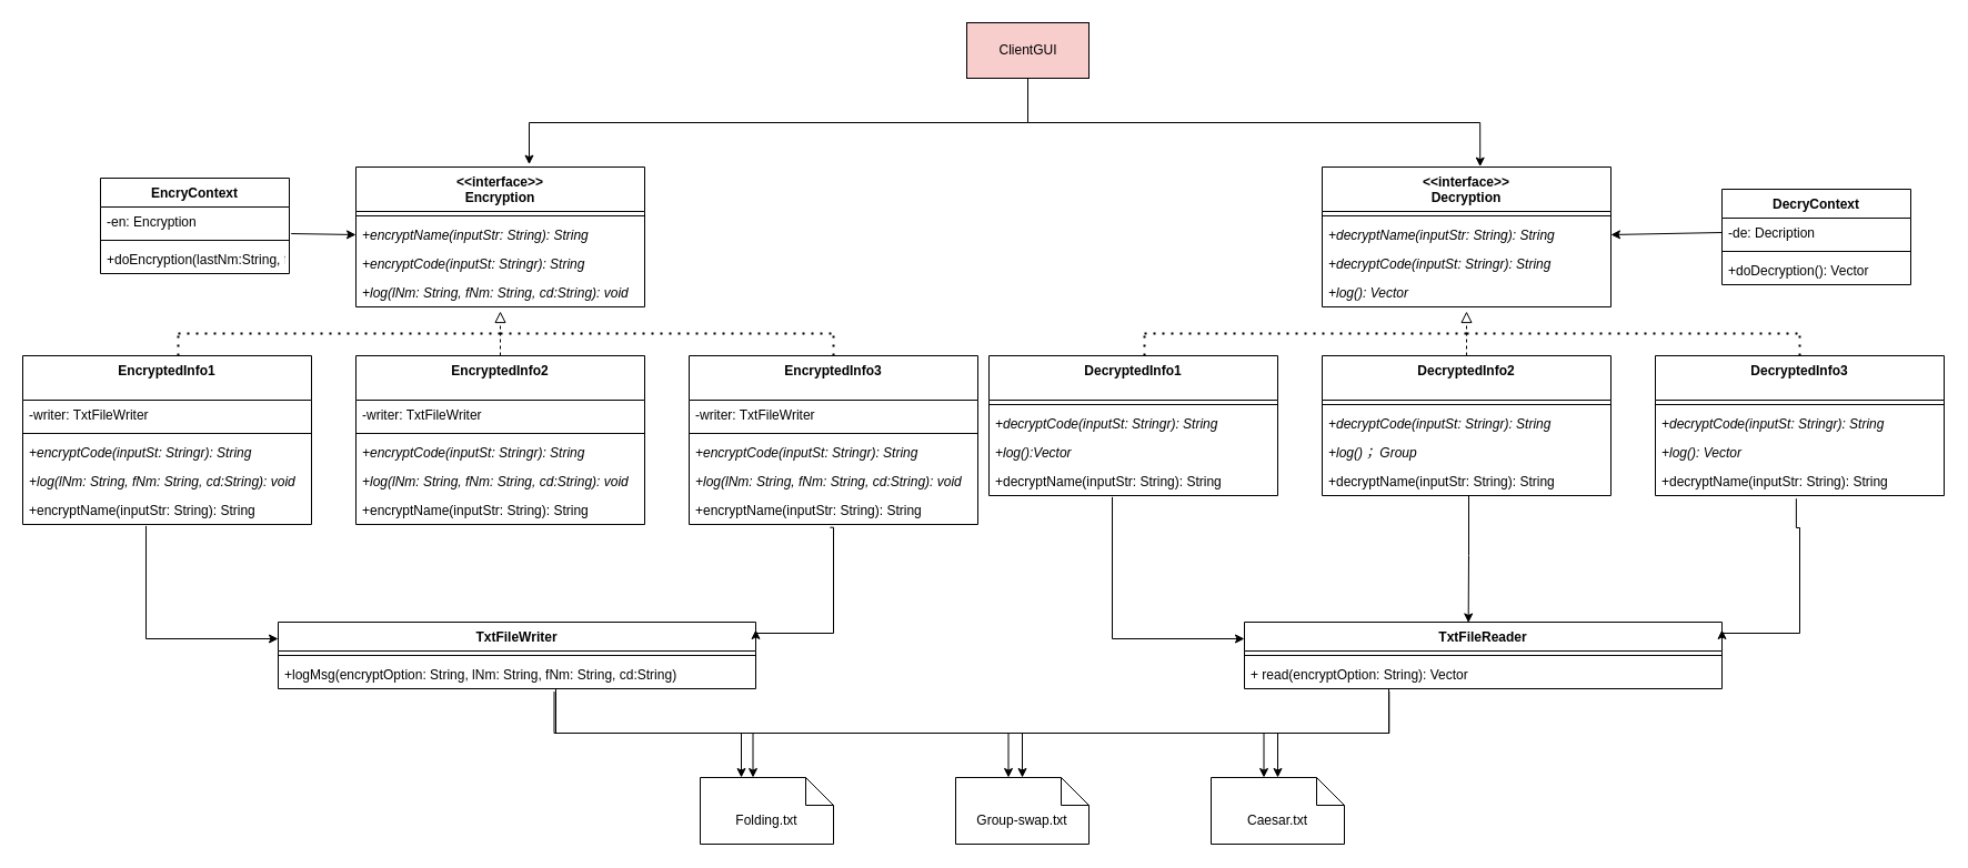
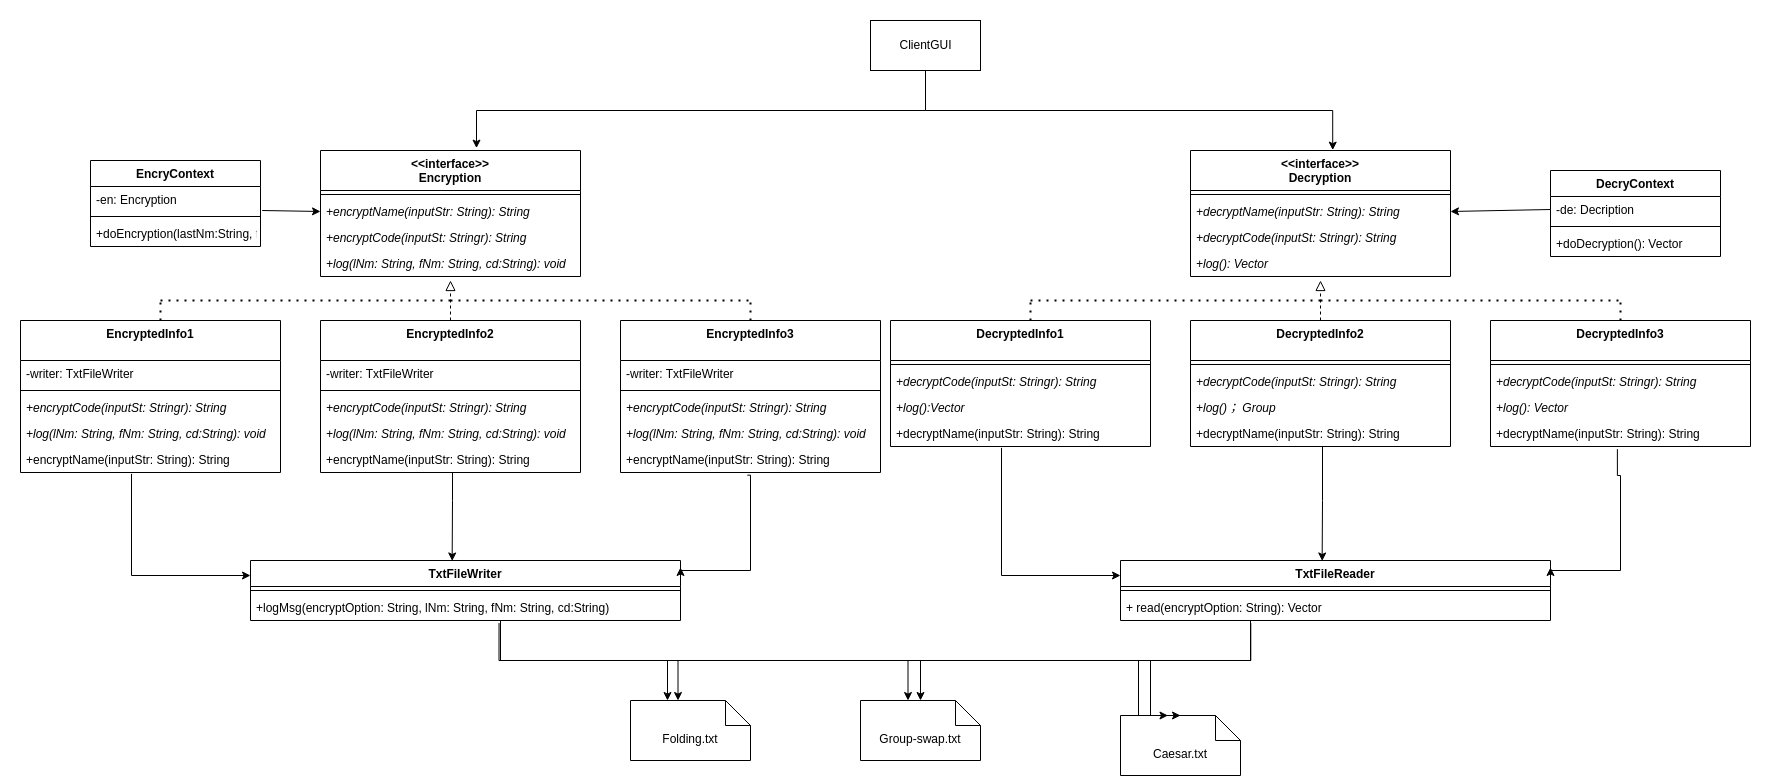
- <mxCell id="7" value="ClientGUI" style="html=1;fillColor=#f8cecc;" vertex="1" parent="1"><mxGeometry x="870" y="20" width="110" height="50" as="geometry" /></mxCell>
+ <mxCell id="7" value="ClientGUI" style="html=1;" vertex="1" parent="1"><mxGeometry x="870" y="20" width="110" height="50" as="geometry" /></mxCell>
+ <mxCell id="18" value="" style="edgeStyle=orthogonalEdgeStyle;rounded=0;orthogonalLoop=1;jettySize=auto;html=1;entryX=0.469;entryY=0.008;entryDx=0;entryDy=0;entryPerimeter=0;" edge="1" parent="1" source="19" target="37"><mxGeometry relative="1" as="geometry"><mxPoint x="453" y="557" as="targetPoint" /><Array as="points"><mxPoint x="452" y="500" /><mxPoint x="452" y="500" /></Array></mxGeometry></mxCell>
- <mxCell id="82" value="Caesar.txt" style="shape=note2;boundedLbl=1;whiteSpace=wrap;html=1;size=25;verticalAlign=top;align=center;" vertex="1" parent="1"><mxGeometry x="1090" y="700" width="120" height="60" as="geometry" /></mxCell>
+ <mxCell id="82" value="Caesar.txt" style="shape=note2;boundedLbl=1;whiteSpace=wrap;html=1;size=25;verticalAlign=top;align=center;" vertex="1" parent="1"><mxGeometry x="1120" y="715" width="120" height="60" as="geometry" /></mxCell>
